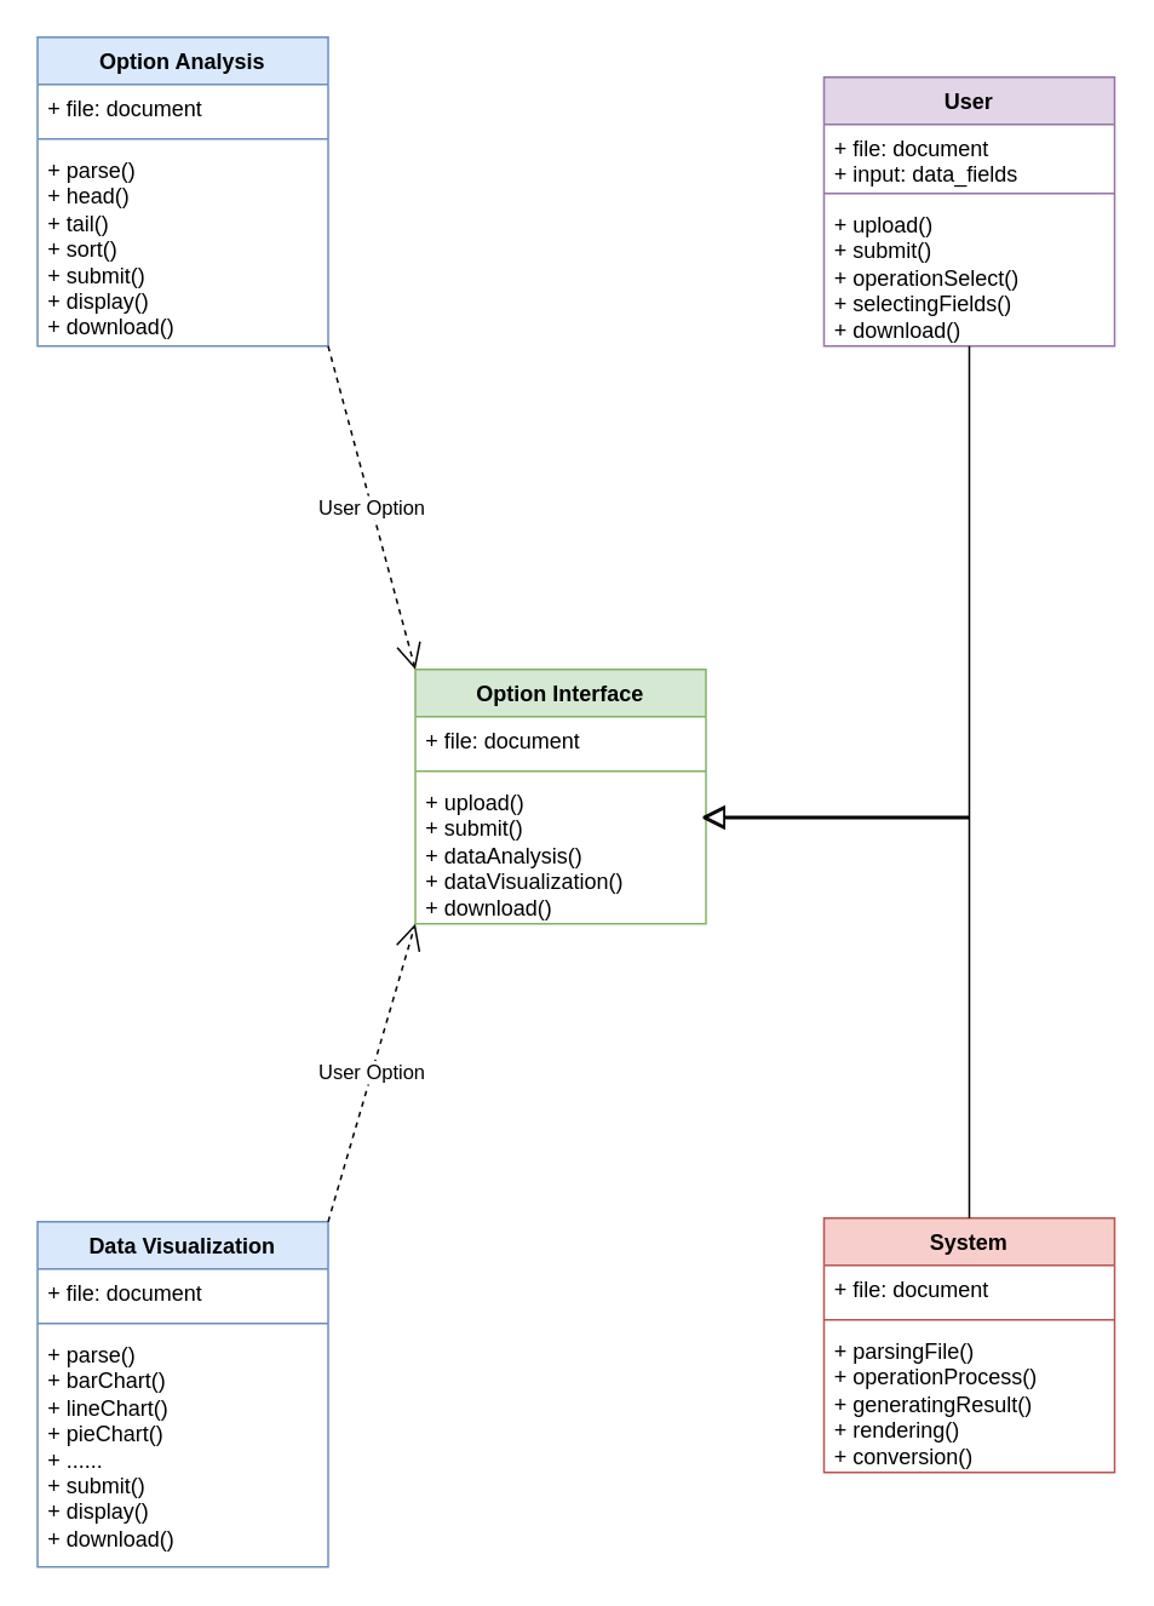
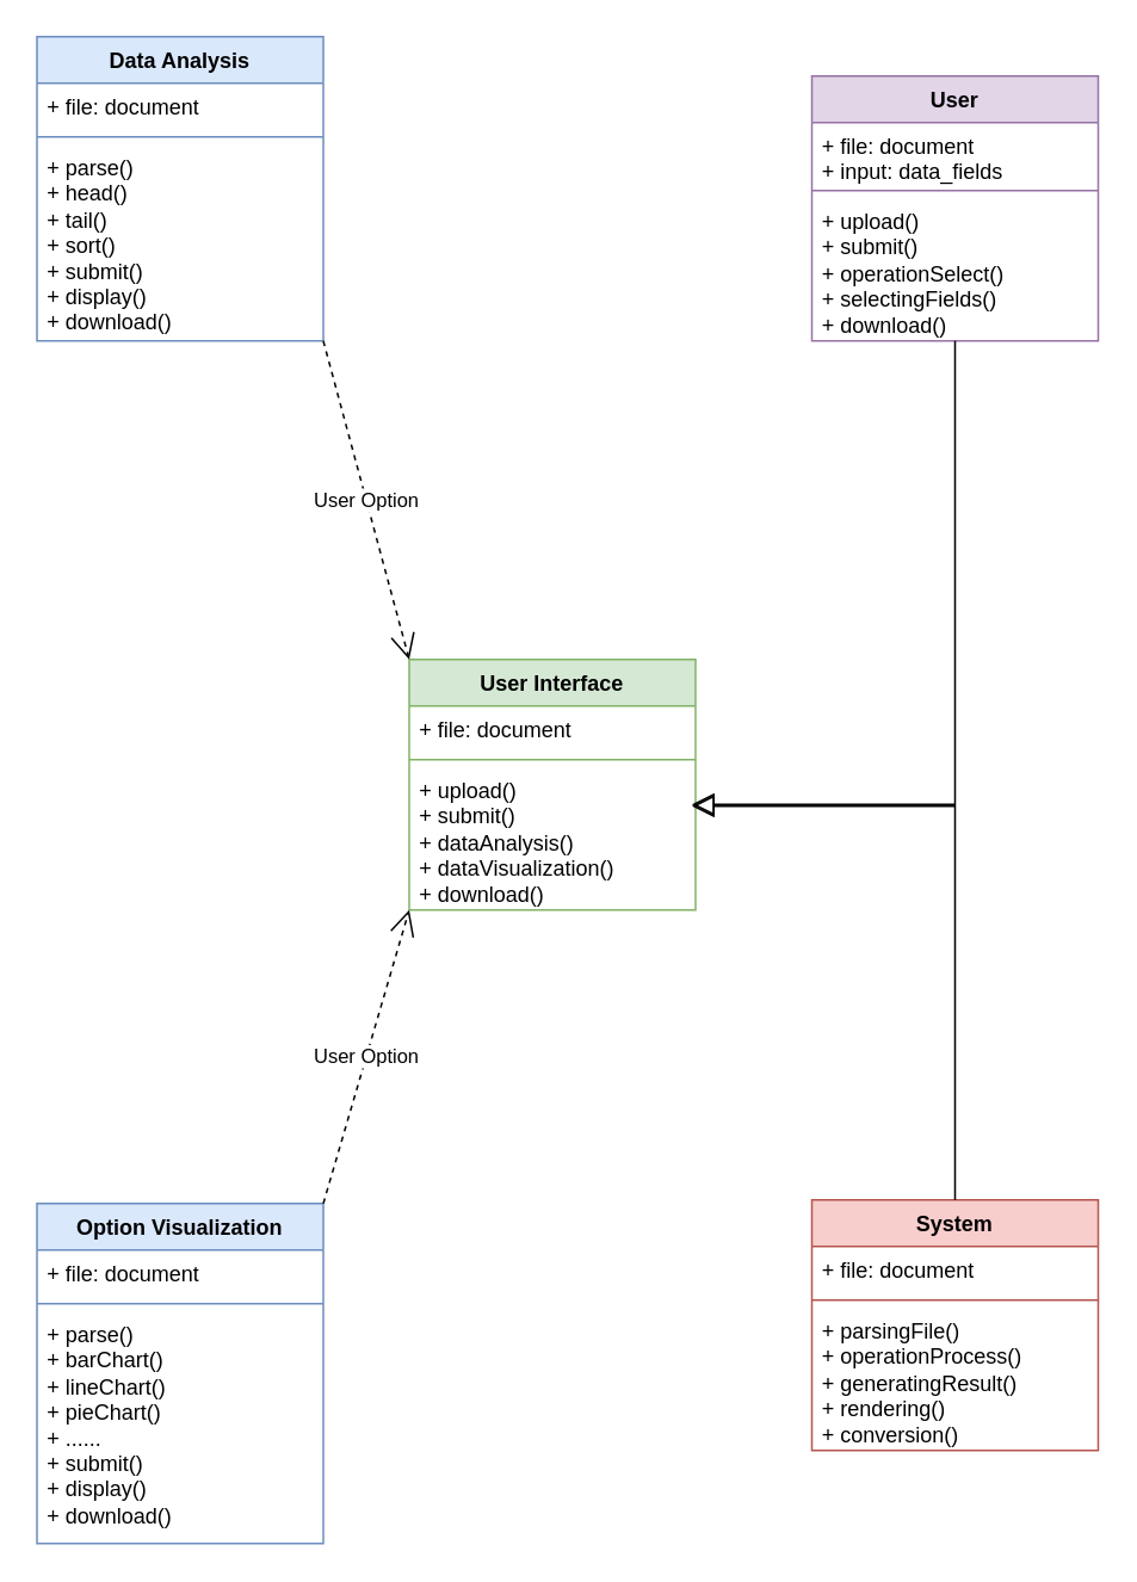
- <mxCell id="6" value="Option Analysis" style="swimlane;fontStyle=1;align=center;verticalAlign=top;childLayout=stackLayout;horizontal=1;startSize=26;horizontalStack=0;resizeParent=1;resizeParentMax=0;resizeLast=0;collapsible=1;marginBottom=0;whiteSpace=wrap;html=1;fillColor=#dae8fc;strokeColor=#6c8ebf;" vertex="1" parent="1"><mxGeometry x="20" y="20" width="160" height="170" as="geometry" /></mxCell>
+ <mxCell id="6" value="Data Analysis" style="swimlane;fontStyle=1;align=center;verticalAlign=top;childLayout=stackLayout;horizontal=1;startSize=26;horizontalStack=0;resizeParent=1;resizeParentMax=0;resizeLast=0;collapsible=1;marginBottom=0;whiteSpace=wrap;html=1;fillColor=#dae8fc;strokeColor=#6c8ebf;" vertex="1" parent="1"><mxGeometry x="20" y="20" width="160" height="170" as="geometry" /></mxCell>
- <mxCell id="2" value="Option Interface" style="swimlane;fontStyle=1;align=center;verticalAlign=top;childLayout=stackLayout;horizontal=1;startSize=26;horizontalStack=0;resizeParent=1;resizeParentMax=0;resizeLast=0;collapsible=1;marginBottom=0;whiteSpace=wrap;html=1;fillColor=#d5e8d4;strokeColor=#82b366;" vertex="1" parent="1"><mxGeometry x="228" y="368" width="160" height="140" as="geometry" /></mxCell>
+ <mxCell id="2" value="User Interface" style="swimlane;fontStyle=1;align=center;verticalAlign=top;childLayout=stackLayout;horizontal=1;startSize=26;horizontalStack=0;resizeParent=1;resizeParentMax=0;resizeLast=0;collapsible=1;marginBottom=0;whiteSpace=wrap;html=1;fillColor=#d5e8d4;strokeColor=#82b366;" vertex="1" parent="1"><mxGeometry x="228" y="368" width="160" height="140" as="geometry" /></mxCell>
- <mxCell id="10" value="Data Visualization" style="swimlane;fontStyle=1;align=center;verticalAlign=top;childLayout=stackLayout;horizontal=1;startSize=26;horizontalStack=0;resizeParent=1;resizeParentMax=0;resizeLast=0;collapsible=1;marginBottom=0;whiteSpace=wrap;html=1;fillColor=#dae8fc;strokeColor=#6c8ebf;" vertex="1" parent="1"><mxGeometry x="20" y="672" width="160" height="190" as="geometry" /></mxCell>
+ <mxCell id="10" value="Option Visualization" style="swimlane;fontStyle=1;align=center;verticalAlign=top;childLayout=stackLayout;horizontal=1;startSize=26;horizontalStack=0;resizeParent=1;resizeParentMax=0;resizeLast=0;collapsible=1;marginBottom=0;whiteSpace=wrap;html=1;fillColor=#dae8fc;strokeColor=#6c8ebf;" vertex="1" parent="1"><mxGeometry x="20" y="672" width="160" height="190" as="geometry" /></mxCell>
